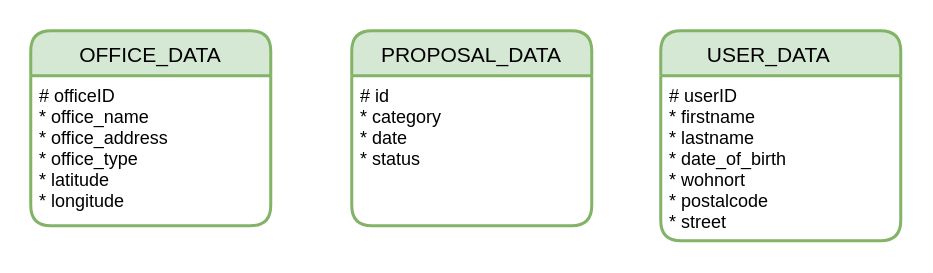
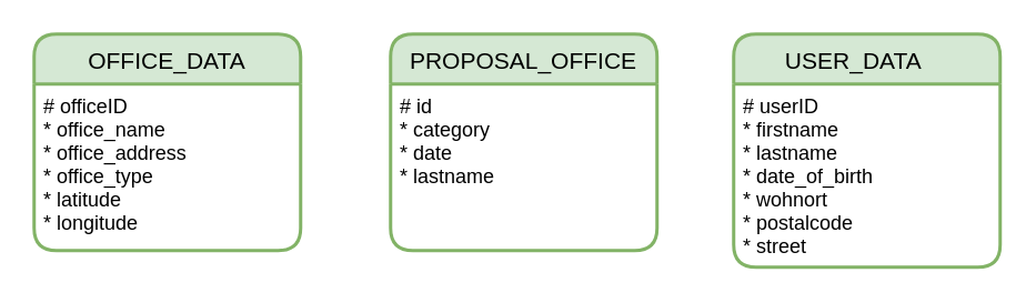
- <mxCell id="4" value="PROPOSAL_DATA" style="swimlane;childLayout=stackLayout;horizontal=1;startSize=30;horizontalStack=0;rounded=1;fontSize=14;fontStyle=0;strokeWidth=2;resizeParent=0;resizeLast=1;shadow=0;dashed=0;align=center;fillColor=#d5e8d4;strokeColor=#82b366;" parent="1" vertex="1"><mxGeometry x="234" y="20" width="160" height="130" as="geometry" /></mxCell>
+ <mxCell id="4" value="PROPOSAL_OFFICE" style="swimlane;childLayout=stackLayout;horizontal=1;startSize=30;horizontalStack=0;rounded=1;fontSize=14;fontStyle=0;strokeWidth=2;resizeParent=0;resizeLast=1;shadow=0;dashed=0;align=center;fillColor=#d5e8d4;strokeColor=#82b366;" parent="1" vertex="1"><mxGeometry x="234" y="20" width="160" height="130" as="geometry" /></mxCell>
- <mxCell id="5" value="# id&#10;* category&#10;* date&#10;* status" style="align=left;strokeColor=none;fillColor=none;spacingLeft=4;fontSize=12;verticalAlign=top;resizable=0;rotatable=0;part=1;" parent="4" vertex="1"><mxGeometry y="30" width="160" height="100" as="geometry" /></mxCell>
+ <mxCell id="5" value="# id&#10;* category&#10;* date&#10;* lastname" style="align=left;strokeColor=none;fillColor=none;spacingLeft=4;fontSize=12;verticalAlign=top;resizable=0;rotatable=0;part=1;" parent="4" vertex="1"><mxGeometry y="30" width="160" height="100" as="geometry" /></mxCell>
